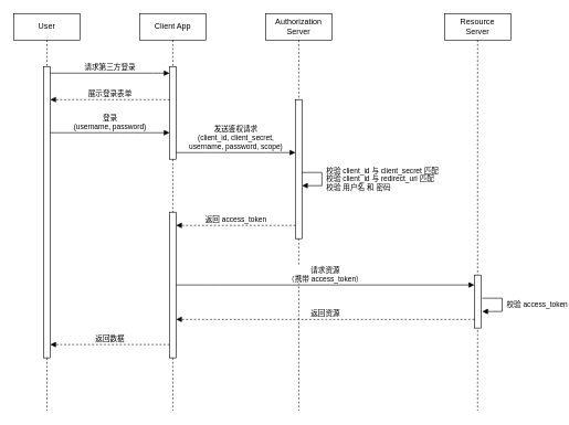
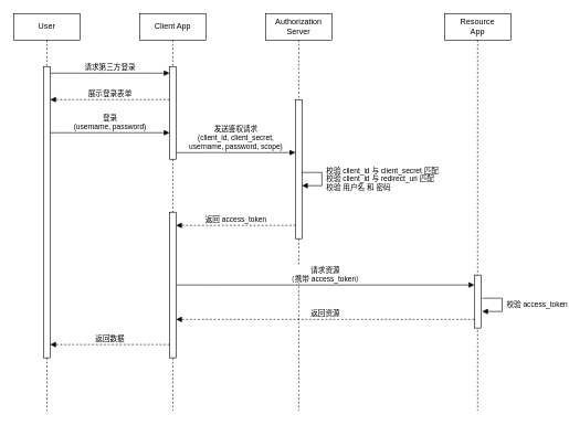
- <mxCell id="12" value="Resource&lt;br&gt;Server" style="shape=umlLifeline;perimeter=lifelinePerimeter;whiteSpace=wrap;html=1;container=1;collapsible=0;recursiveResize=0;outlineConnect=0;" parent="1" vertex="1"><mxGeometry x="670" y="20" width="100" height="600" as="geometry" /></mxCell>
+ <mxCell id="12" value="Resource&lt;br&gt;App" style="shape=umlLifeline;perimeter=lifelinePerimeter;whiteSpace=wrap;html=1;container=1;collapsible=0;recursiveResize=0;outlineConnect=0;" parent="1" vertex="1"><mxGeometry x="670" y="20" width="100" height="600" as="geometry" /></mxCell>
